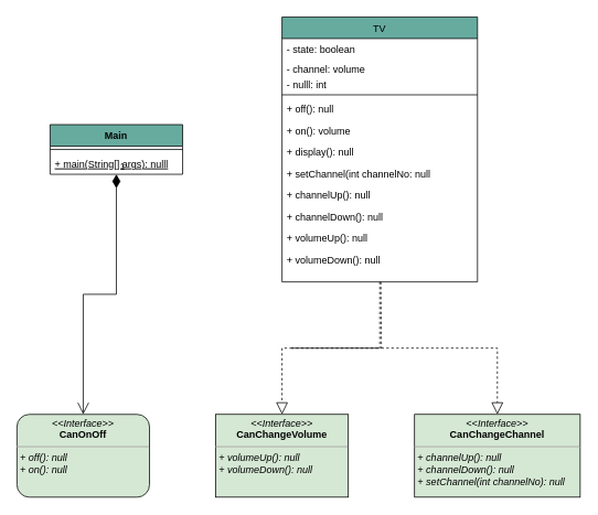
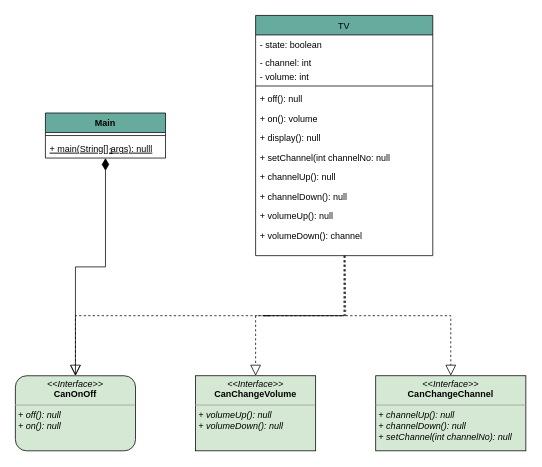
- <mxCell id="4" value="- channel: volume" style="text;align=left;verticalAlign=top;spacingLeft=4;spacingRight=4;overflow=hidden;rotatable=0;points=[[0,0.5],[1,0.5]];portConstraint=eastwest;rounded=0;shadow=0;html=0;" parent="2" vertex="1"><mxGeometry y="50" width="236" height="18" as="geometry" /></mxCell>
+ <mxCell id="4" value="- channel: int" style="text;align=left;verticalAlign=top;spacingLeft=4;spacingRight=4;overflow=hidden;rotatable=0;points=[[0,0.5],[1,0.5]];portConstraint=eastwest;rounded=0;shadow=0;html=0;" parent="2" vertex="1"><mxGeometry y="50" width="236" height="18" as="geometry" /></mxCell>
- <mxCell id="5" value="- nulll: int" style="text;align=left;verticalAlign=top;spacingLeft=4;spacingRight=4;overflow=hidden;rotatable=0;points=[[0,0.5],[1,0.5]];portConstraint=eastwest;rounded=0;shadow=0;html=0;" parent="2" vertex="1"><mxGeometry y="68" width="236" height="22" as="geometry" /></mxCell>
+ <mxCell id="5" value="- volume: int" style="text;align=left;verticalAlign=top;spacingLeft=4;spacingRight=4;overflow=hidden;rotatable=0;points=[[0,0.5],[1,0.5]];portConstraint=eastwest;rounded=0;shadow=0;html=0;" parent="2" vertex="1"><mxGeometry y="68" width="236" height="22" as="geometry" /></mxCell>
- <mxCell id="14" value="+ volumeDown(): null" style="text;align=left;verticalAlign=top;spacingLeft=4;spacingRight=4;overflow=hidden;rotatable=0;points=[[0,0.5],[1,0.5]];portConstraint=eastwest;" vertex="1" parent="2"><mxGeometry y="280" width="236" height="26" as="geometry" /></mxCell>
+ <mxCell id="14" value="+ volumeDown(): channel" style="text;align=left;verticalAlign=top;spacingLeft=4;spacingRight=4;overflow=hidden;rotatable=0;points=[[0,0.5],[1,0.5]];portConstraint=eastwest;" vertex="1" parent="2"><mxGeometry y="280" width="236" height="26" as="geometry" /></mxCell>
+ <mxCell id="19" value="" style="endArrow=block;dashed=1;endFill=0;endSize=12;html=1;rounded=0;" edge="1" parent="1" source="2" target="17"><mxGeometry width="160" relative="1" as="geometry"><mxPoint x="20" y="390" as="sourcePoint" /><mxPoint x="180" y="390" as="targetPoint" /><Array as="points"><mxPoint x="458" y="420" /><mxPoint x="350" y="420" /><mxPoint x="360" y="420" /><mxPoint x="100" y="420" /></Array></mxGeometry></mxCell>
